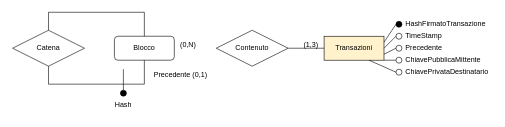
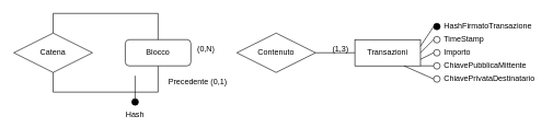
- <mxCell id="23" value="Precedente" style="text;strokeColor=none;fillColor=none;spacingLeft=4;spacingRight=4;overflow=hidden;rotatable=0;points=[[0,0.5],[1,0.5]];portConstraint=eastwest;fontSize=12;" parent="1" vertex="1"><mxGeometry x="670" y="65" width="150" height="30" as="geometry" /></mxCell>
+ <mxCell id="23" value="Importo" style="text;strokeColor=none;fillColor=none;spacingLeft=4;spacingRight=4;overflow=hidden;rotatable=0;points=[[0,0.5],[1,0.5]];portConstraint=eastwest;fontSize=12;" parent="1" vertex="1"><mxGeometry x="670" y="65" width="150" height="30" as="geometry" /></mxCell>
- <mxCell id="11" value="Transazioni" style="whiteSpace=wrap;html=1;align=center;fillColor=#fff2cc;" parent="1" vertex="1"><mxGeometry x="540" y="60" width="100" height="40" as="geometry" /></mxCell>
+ <mxCell id="11" value="Transazioni" style="whiteSpace=wrap;html=1;align=center;fillColor=#FFFFFF;" parent="1" vertex="1"><mxGeometry x="540" y="60" width="100" height="40" as="geometry" /></mxCell>
